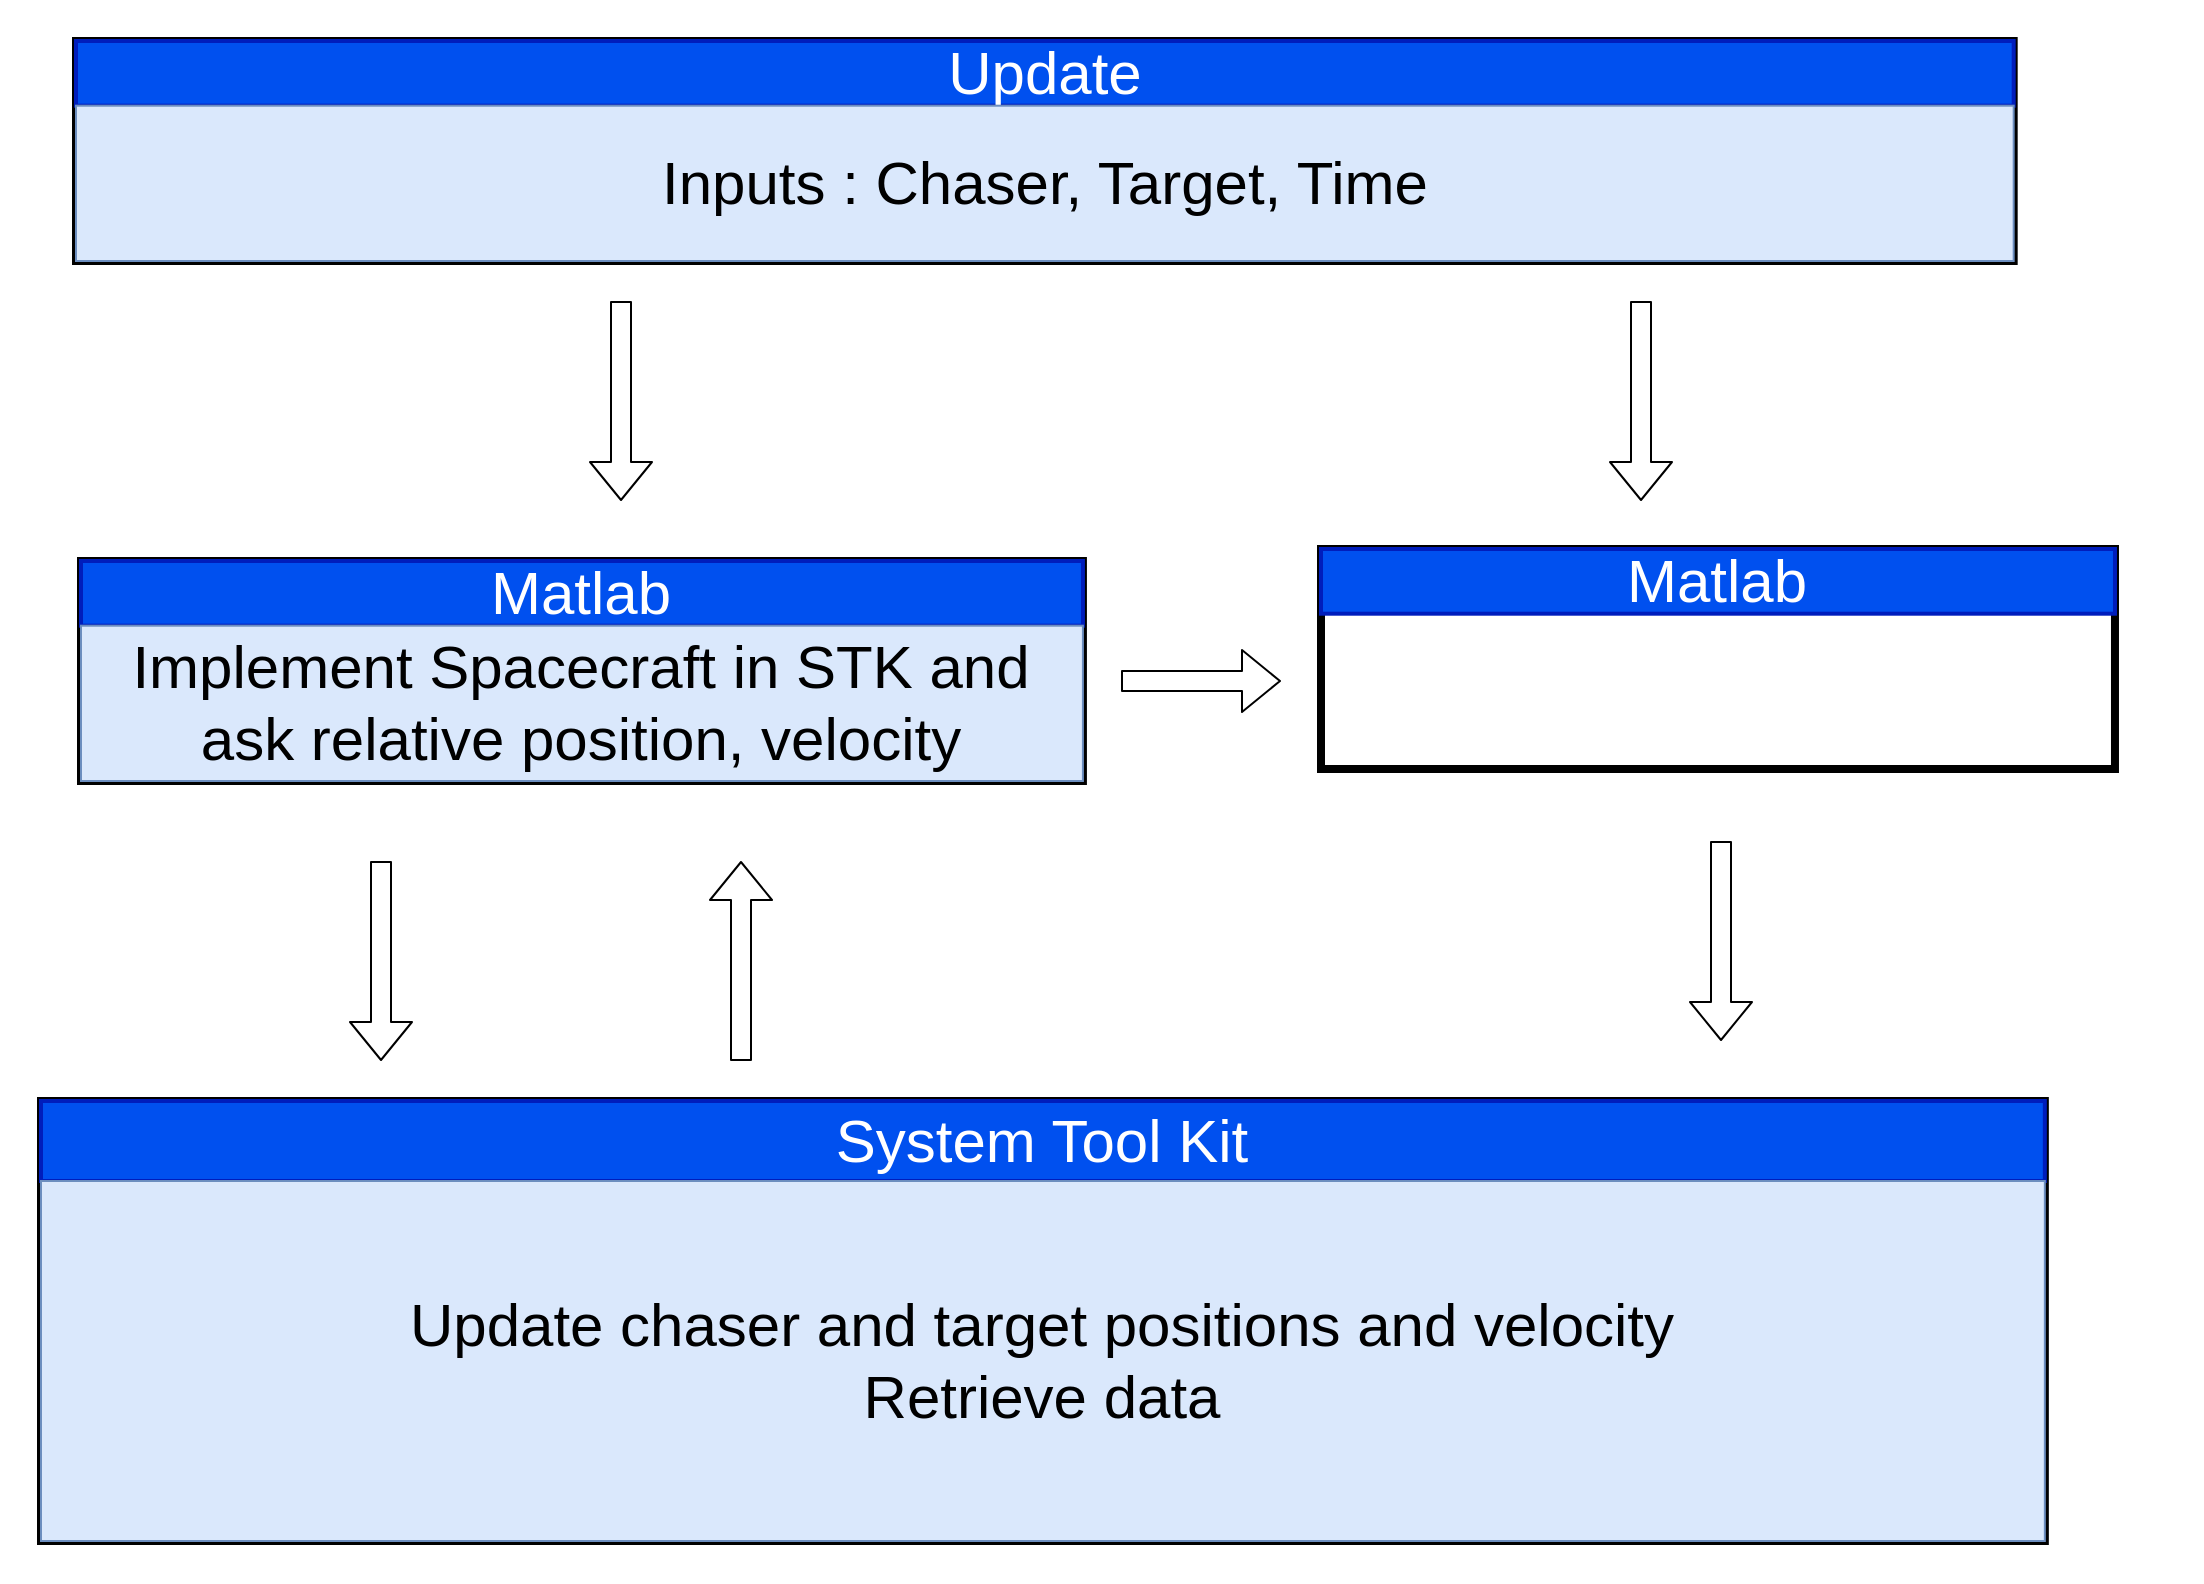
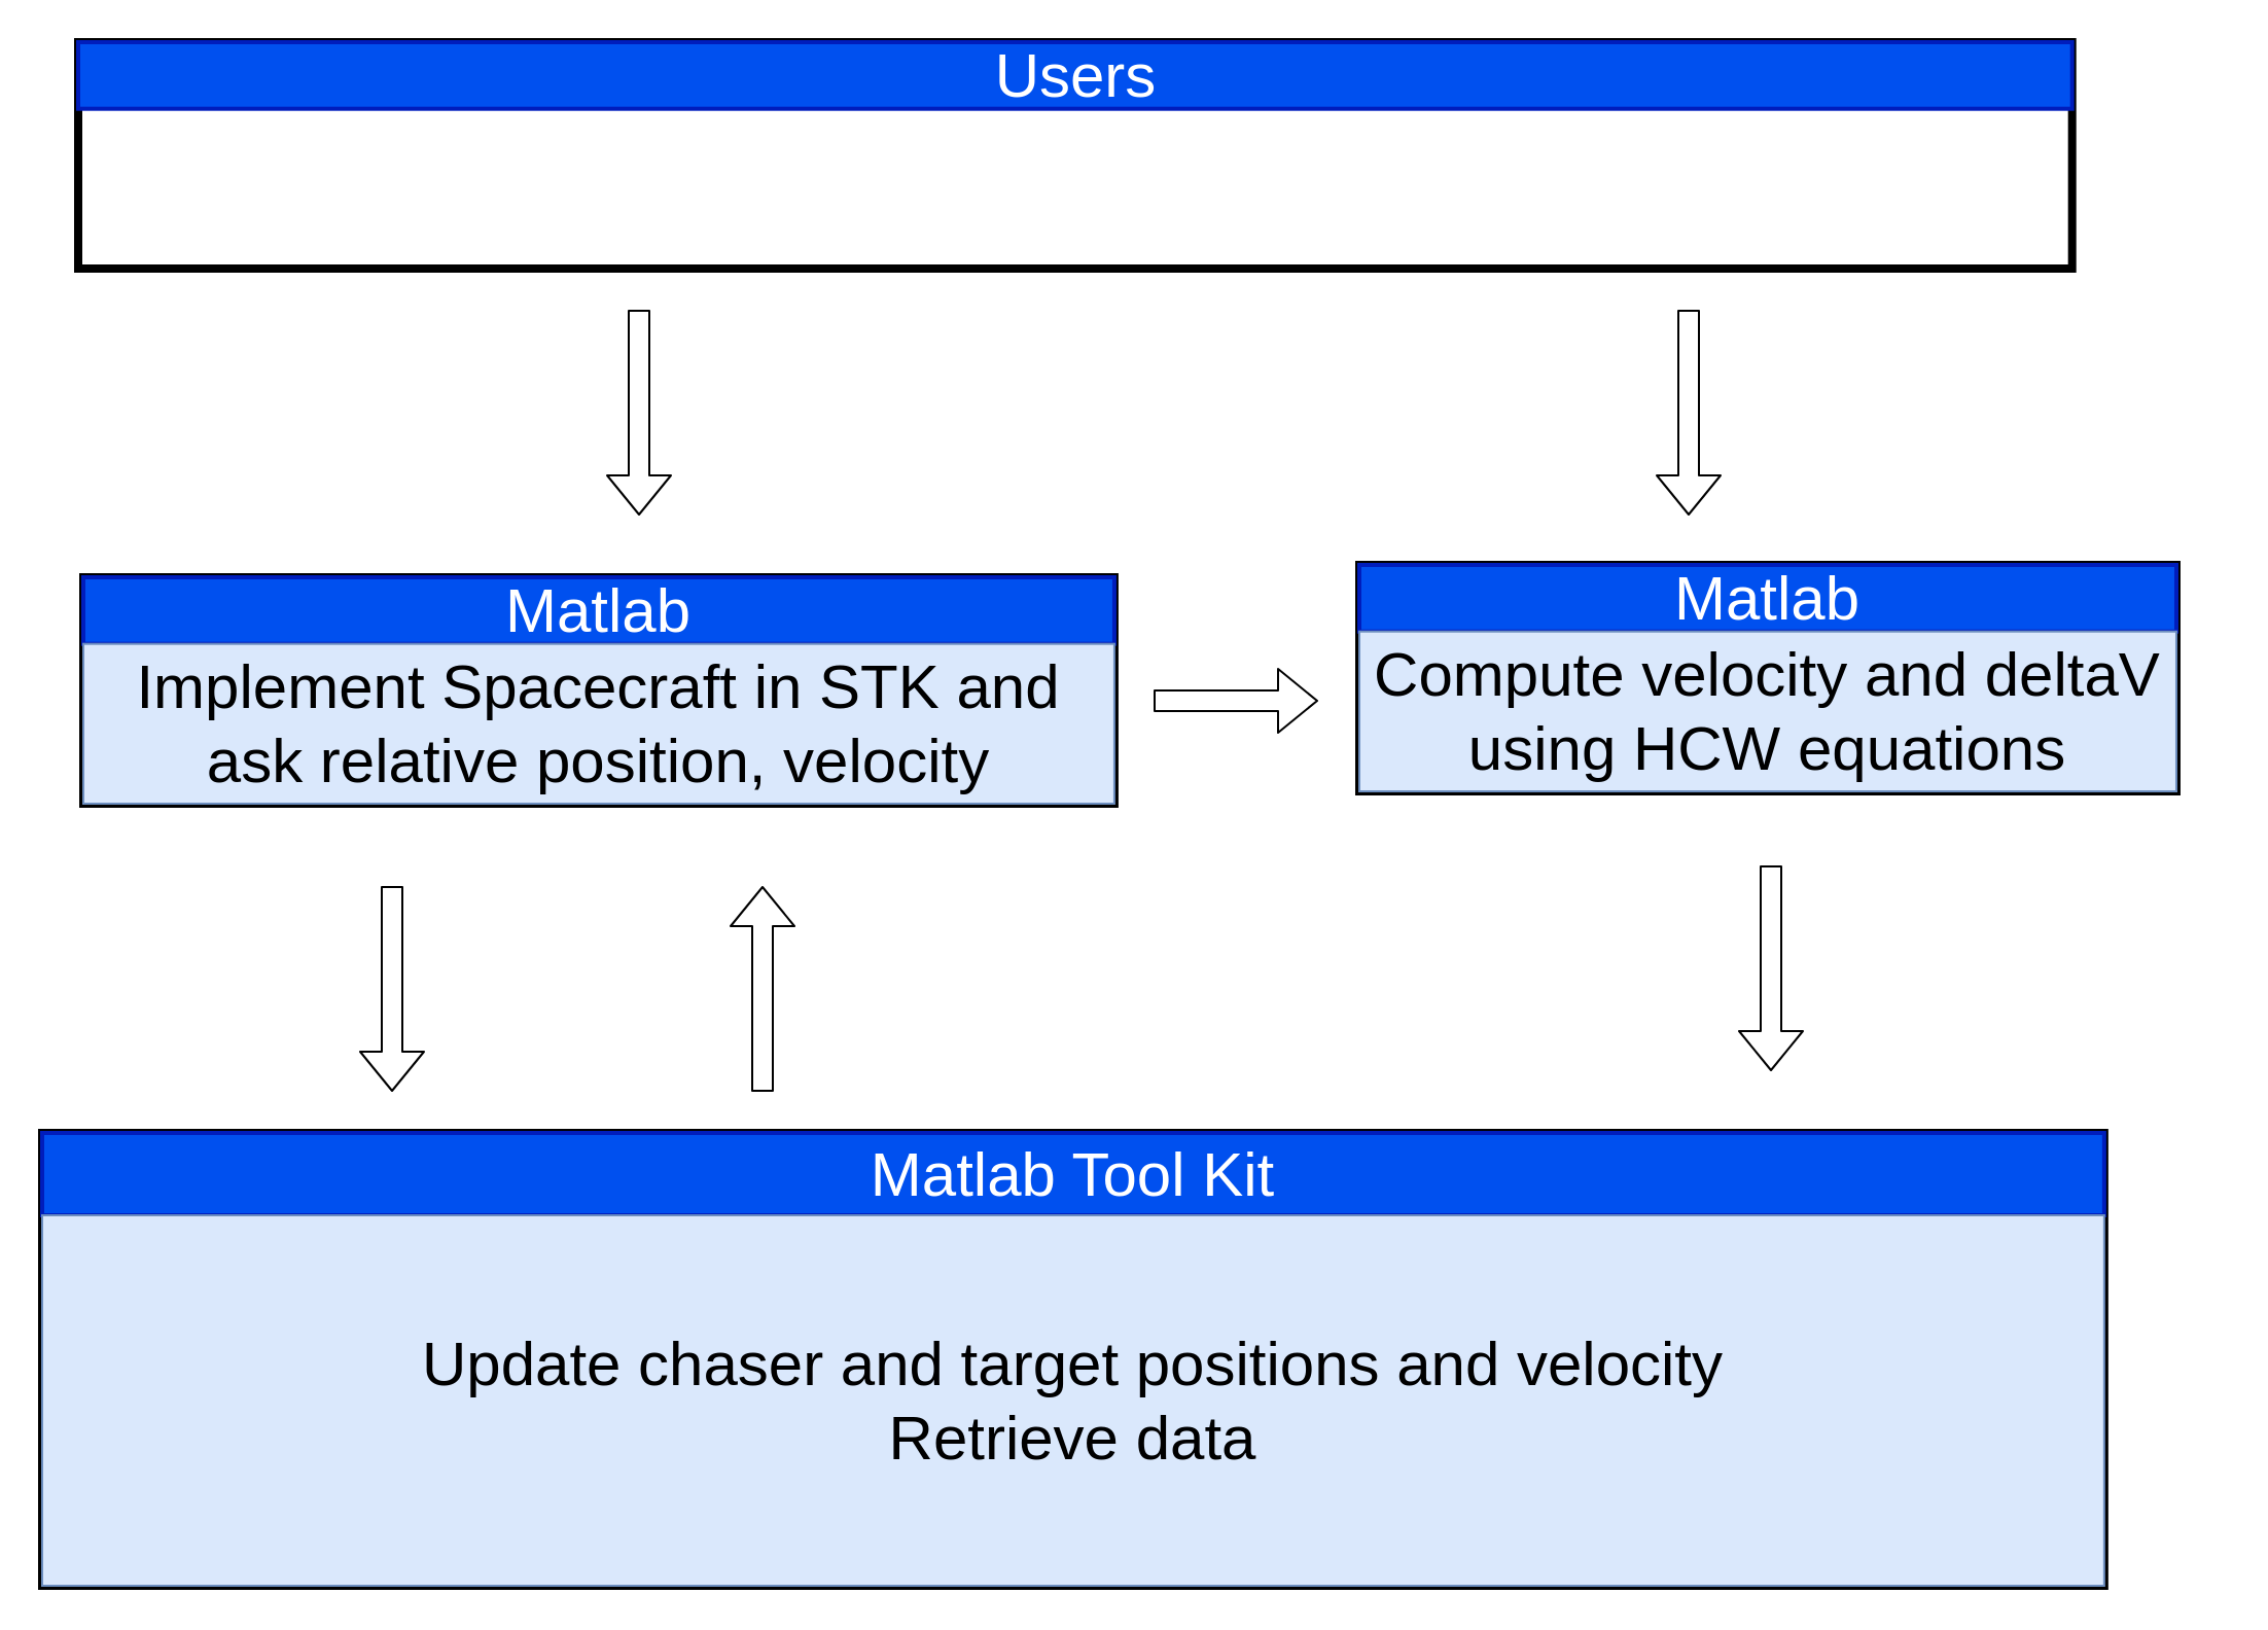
- <mxCell id="4" value="&lt;font style=&quot;font-size: 30px&quot;&gt;Update&lt;/font&gt;" style="rounded=0;whiteSpace=wrap;html=1;strokeWidth=2;fillColor=#0050ef;strokeColor=#001DBC;fontColor=#ffffff;" vertex="1" parent="2"><mxGeometry width="968.836" height="32.353" as="geometry" /></mxCell>
+ <mxCell id="4" value="&lt;font style=&quot;font-size: 30px&quot;&gt;Users&lt;/font&gt;" style="rounded=0;whiteSpace=wrap;html=1;strokeWidth=2;fillColor=#0050ef;strokeColor=#001DBC;fontColor=#ffffff;" vertex="1" parent="2"><mxGeometry width="968.836" height="32.353" as="geometry" /></mxCell>
- <mxCell id="5" value="&lt;font style=&quot;font-size: 30px&quot;&gt;Inputs : Chaser, Target, Time&lt;/font&gt;" style="rounded=0;whiteSpace=wrap;html=1;fillColor=#dae8fc;strokeColor=#6c8ebf;" vertex="1" parent="2"><mxGeometry y="32.353" width="968.836" height="77.647" as="geometry" /></mxCell>
+ <mxCell id="9" value="&lt;font style=&quot;font-size: 30px&quot;&gt;Compute velocity and deltaV using HCW equations&lt;/font&gt;" style="rounded=0;whiteSpace=wrap;html=1;fillColor=#dae8fc;strokeColor=#6c8ebf;" vertex="1" parent="6"><mxGeometry y="32.353" width="396.986" height="77.647" as="geometry" /></mxCell>
- <mxCell id="22" value="&lt;font style=&quot;font-size: 30px&quot;&gt;System Tool Kit&lt;/font&gt;" style="rounded=0;whiteSpace=wrap;html=1;strokeWidth=2;fillColor=#0050ef;strokeColor=#001DBC;fontColor=#ffffff;" vertex="1" parent="20"><mxGeometry width="1001.922" height="40" as="geometry" /></mxCell>
+ <mxCell id="22" value="&lt;font style=&quot;font-size: 30px&quot;&gt;Matlab Tool Kit&lt;/font&gt;" style="rounded=0;whiteSpace=wrap;html=1;strokeWidth=2;fillColor=#0050ef;strokeColor=#001DBC;fontColor=#ffffff;" vertex="1" parent="20"><mxGeometry width="1001.922" height="40" as="geometry" /></mxCell>
